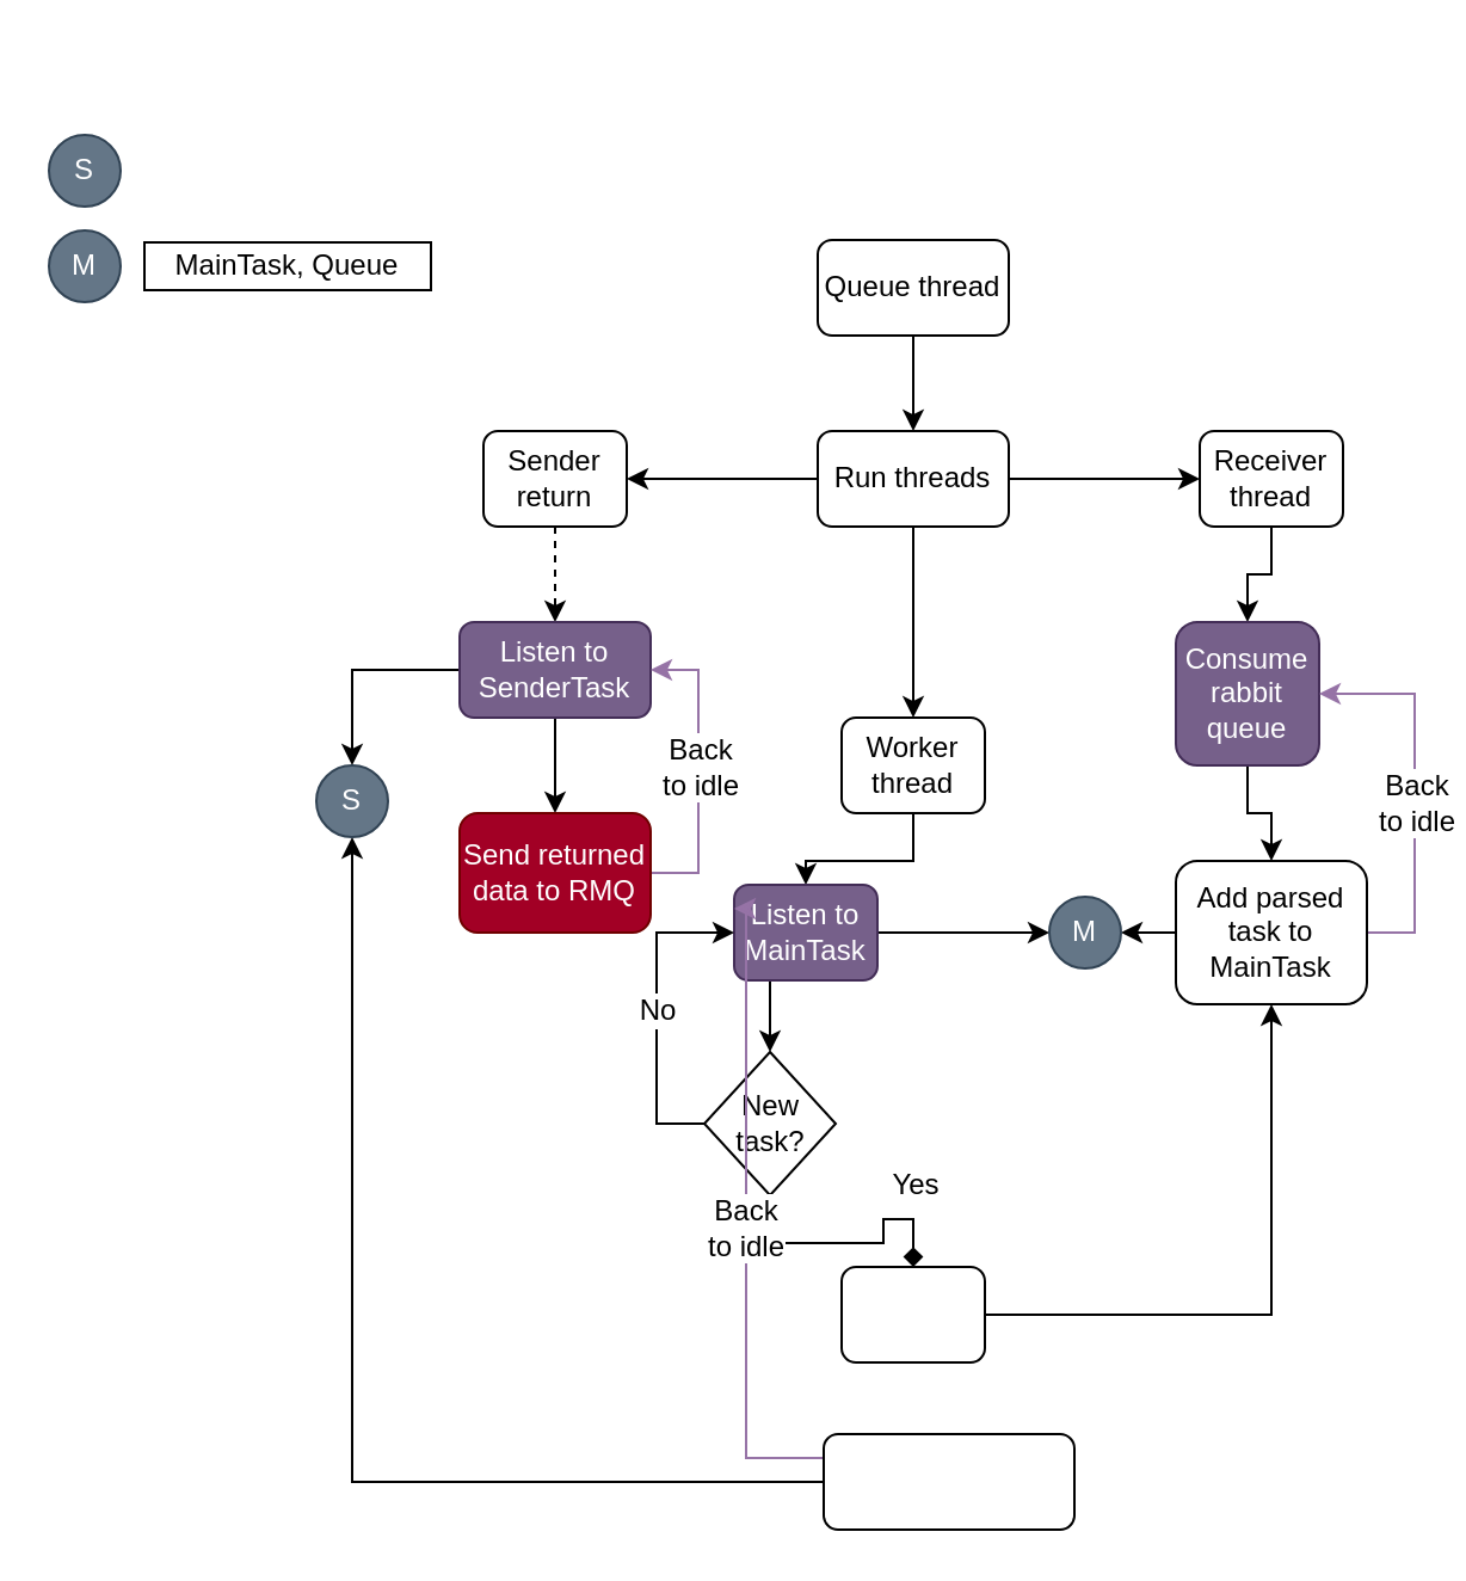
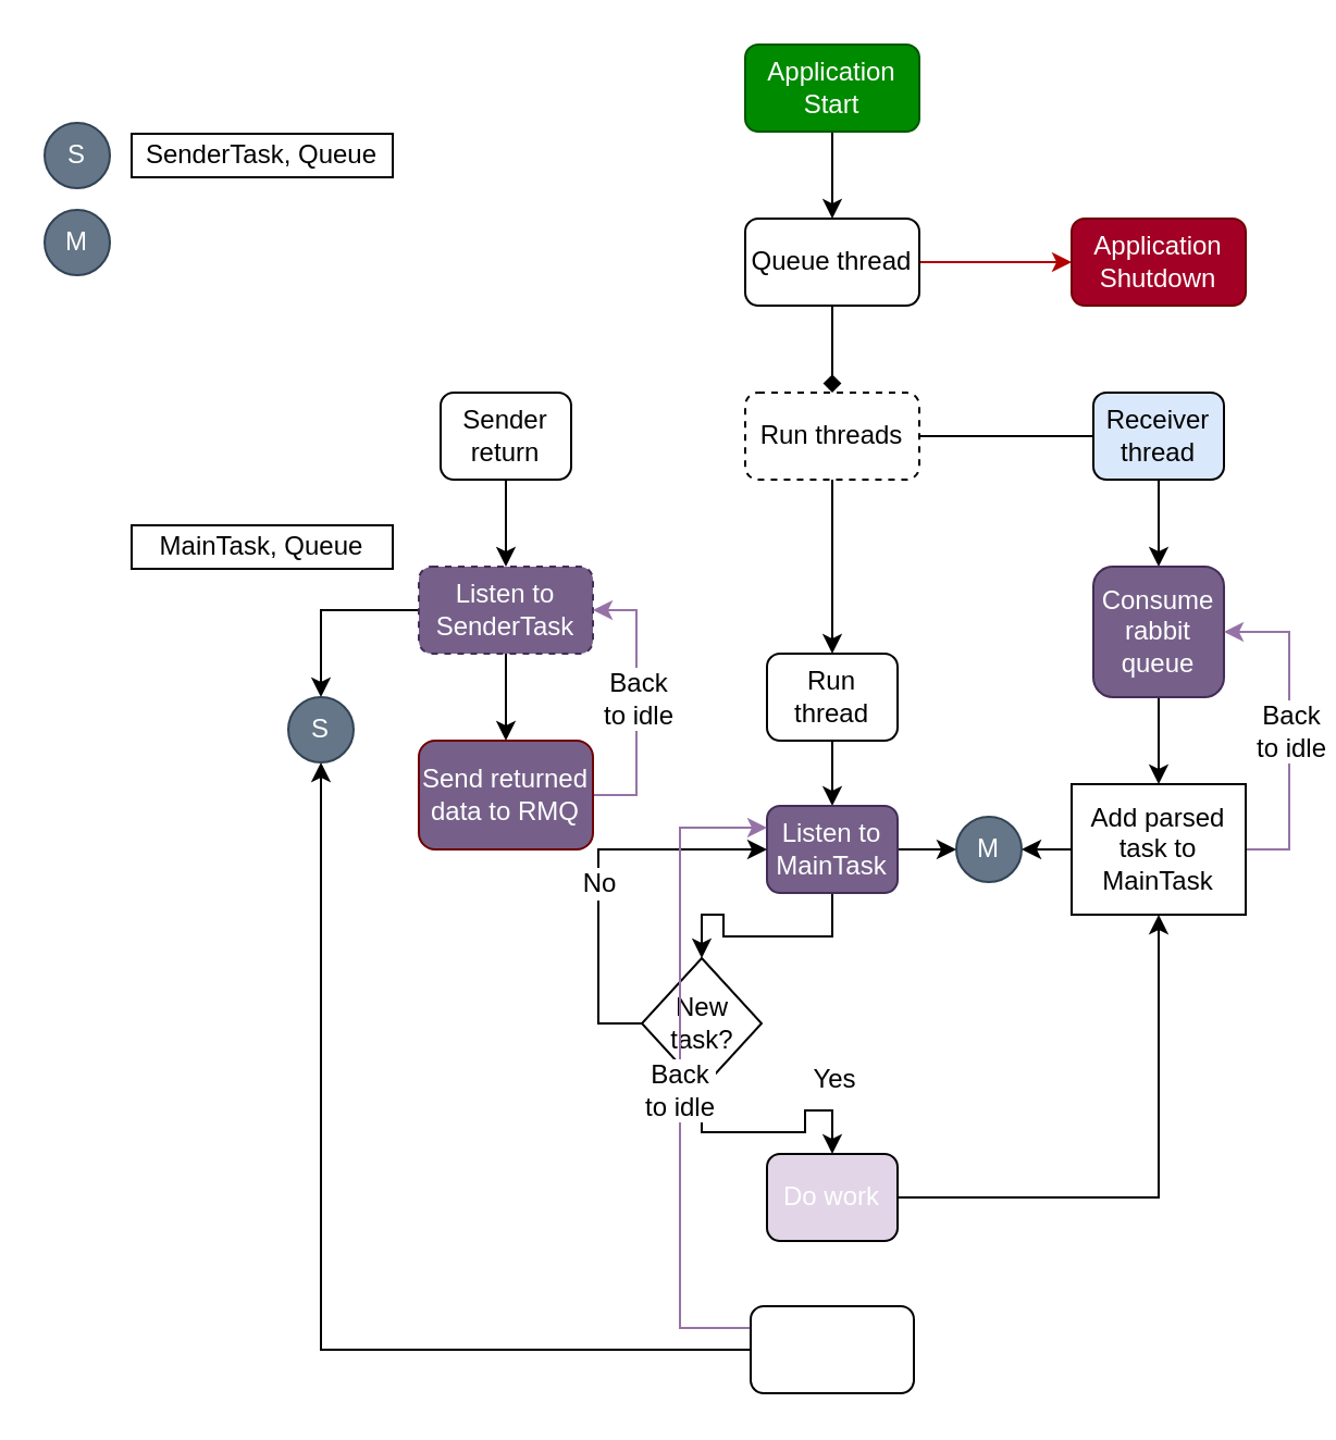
+ <mxCell id="7" value="Application Start" style="rounded=1;whiteSpace=wrap;html=1;fontSize=12;glass=0;strokeWidth=1;shadow=0;labelBackgroundColor=none;fillColor=#008a00;strokeColor=#005700;fontColor=#ffffff;" vertex="1" parent="1"><mxGeometry x="342" y="20" width="80" height="40" as="geometry" /></mxCell>
+ <mxCell id="48" value="SenderTask, Queue" style="rounded=0;whiteSpace=wrap;html=1;shadow=0;labelBackgroundColor=none;" vertex="1" parent="1"><mxGeometry x="60" y="61" width="120" height="20" as="geometry" /></mxCell>
+ <mxCell id="6" style="edgeStyle=orthogonalEdgeStyle;rounded=0;orthogonalLoop=1;jettySize=auto;html=1;exitX=0.5;exitY=1;exitDx=0;exitDy=0;entryX=0.5;entryY=0;entryDx=0;entryDy=0;fontColor=#000000;" edge="1" parent="1" source="7" target="3"><mxGeometry relative="1" as="geometry" /></mxCell>
- <mxCell id="49" value="MainTask, Queue" style="rounded=0;whiteSpace=wrap;html=1;shadow=0;labelBackgroundColor=none;" vertex="1" parent="1"><mxGeometry x="60" y="101" width="120" height="20" as="geometry" /></mxCell>
+ <mxCell id="49" value="MainTask, Queue" style="rounded=0;whiteSpace=wrap;html=1;shadow=0;labelBackgroundColor=none;" vertex="1" parent="1"><mxGeometry x="60" y="241" width="120" height="20" as="geometry" /></mxCell>
+ <mxCell id="2" value="" style="edgeStyle=orthogonalEdgeStyle;rounded=0;orthogonalLoop=1;jettySize=auto;html=1;fontColor=#FFFFFF;fillColor=#e51400;strokeColor=#B20000;" edge="1" parent="1" source="3" target="4"><mxGeometry relative="1" as="geometry" /></mxCell>
+ <mxCell id="4" value="Application Shutdown" style="rounded=1;whiteSpace=wrap;html=1;fontSize=12;glass=0;strokeWidth=1;shadow=0;fillColor=#a20025;strokeColor=#6F0000;fontColor=#ffffff;" vertex="1" parent="1"><mxGeometry x="492" y="100" width="80" height="40" as="geometry" /></mxCell>
- <mxCell id="5" value="" style="edgeStyle=orthogonalEdgeStyle;rounded=0;orthogonalLoop=1;jettySize=auto;html=1;exitX=0.5;exitY=1;exitDx=0;exitDy=0;" edge="1" parent="1" source="3" target="11"><mxGeometry relative="1" as="geometry" /></mxCell>
+ <mxCell id="5" value="" style="edgeStyle=orthogonalEdgeStyle;rounded=0;orthogonalLoop=1;jettySize=auto;html=1;exitX=0.5;exitY=1;exitDx=0;exitDy=0;endArrow=diamond;" edge="1" parent="1" source="3" target="11"><mxGeometry relative="1" as="geometry" /></mxCell>
- <mxCell id="10" value="" style="edgeStyle=orthogonalEdgeStyle;rounded=0;orthogonalLoop=1;jettySize=auto;html=1;" edge="1" parent="1" source="11" target="13"><mxGeometry relative="1" as="geometry" /></mxCell>
- <mxCell id="11" value="Run threads" style="rounded=1;whiteSpace=wrap;html=1;fontSize=12;glass=0;strokeWidth=1;shadow=0;" vertex="1" parent="1"><mxGeometry x="342" y="180" width="80" height="40" as="geometry" /></mxCell>
+ <mxCell id="11" value="Run threads" style="rounded=1;whiteSpace=wrap;html=1;fontSize=12;glass=0;strokeWidth=1;shadow=0;dashed=1;" vertex="1" parent="1"><mxGeometry x="342" y="180" width="80" height="40" as="geometry" /></mxCell>
- <mxCell id="8" value="" style="edgeStyle=orthogonalEdgeStyle;rounded=0;orthogonalLoop=1;jettySize=auto;html=1;" edge="1" parent="1" source="11" target="25"><mxGeometry relative="1" as="geometry" /></mxCell>
+ <mxCell id="8" value="" style="edgeStyle=orthogonalEdgeStyle;rounded=0;orthogonalLoop=1;jettySize=auto;html=1;endArrow=none;" edge="1" parent="1" source="11" target="25"><mxGeometry relative="1" as="geometry" /></mxCell>
- <mxCell id="25" value="Receiver thread" style="rounded=1;whiteSpace=wrap;html=1;fontSize=12;glass=0;strokeWidth=1;shadow=0;" vertex="1" parent="1"><mxGeometry x="502" y="180" width="60" height="40" as="geometry" /></mxCell>
+ <mxCell id="25" value="Receiver thread" style="rounded=1;whiteSpace=wrap;html=1;fontSize=12;glass=0;strokeWidth=1;shadow=0;fillColor=#dae8fc;" vertex="1" parent="1"><mxGeometry x="502" y="180" width="60" height="40" as="geometry" /></mxCell>
- <mxCell id="12" value="" style="edgeStyle=orthogonalEdgeStyle;rounded=0;orthogonalLoop=1;jettySize=auto;html=1;fontColor=#000000;dashed=1;" edge="1" parent="1" source="13" target="16"><mxGeometry relative="1" as="geometry" /></mxCell>
+ <mxCell id="12" value="" style="edgeStyle=orthogonalEdgeStyle;rounded=0;orthogonalLoop=1;jettySize=auto;html=1;fontColor=#000000;" edge="1" parent="1" source="13" target="16"><mxGeometry relative="1" as="geometry" /></mxCell>
- <mxCell id="16" value="Listen to SenderTask" style="rounded=1;whiteSpace=wrap;html=1;fontSize=12;glass=0;strokeWidth=1;shadow=0;fillColor=#76608a;strokeColor=#432D57;fontColor=#ffffff;" vertex="1" parent="1"><mxGeometry x="192" y="260" width="80" height="40" as="geometry" /></mxCell>
+ <mxCell id="16" value="Listen to SenderTask" style="rounded=1;whiteSpace=wrap;html=1;fontSize=12;glass=0;strokeWidth=1;shadow=0;fillColor=#76608a;strokeColor=#432D57;fontColor=#ffffff;dashed=1;" vertex="1" parent="1"><mxGeometry x="192" y="260" width="80" height="40" as="geometry" /></mxCell>
- <mxCell id="27" value="Consume rabbit queue" style="rounded=1;whiteSpace=wrap;html=1;fontSize=12;glass=0;strokeWidth=1;shadow=0;fillColor=#76608a;strokeColor=#432D57;fontColor=#ffffff;" vertex="1" parent="1"><mxGeometry x="492" y="260" width="60" height="60" as="geometry" /></mxCell>
+ <mxCell id="27" value="Consume rabbit queue" style="rounded=1;whiteSpace=wrap;html=1;fontSize=12;glass=0;strokeWidth=1;shadow=0;fillColor=#76608a;strokeColor=#432D57;fontColor=#ffffff;" vertex="1" parent="1"><mxGeometry x="502" y="260" width="60" height="60" as="geometry" /></mxCell>
- <mxCell id="20" value="Worker thread" style="rounded=1;whiteSpace=wrap;html=1;fontSize=12;glass=0;strokeWidth=1;shadow=0;" vertex="1" parent="1"><mxGeometry x="352" y="300" width="60" height="40" as="geometry" /></mxCell>
+ <mxCell id="20" value="Run thread" style="rounded=1;whiteSpace=wrap;html=1;fontSize=12;glass=0;strokeWidth=1;shadow=0;" vertex="1" parent="1"><mxGeometry x="352" y="300" width="60" height="40" as="geometry" /></mxCell>
- <mxCell id="18" value="Send returned data to RMQ" style="rounded=1;whiteSpace=wrap;html=1;fontSize=12;glass=0;strokeWidth=1;shadow=0;fillColor=#a20025;strokeColor=#6F0000;fontColor=#ffffff;" vertex="1" parent="1"><mxGeometry x="192" y="340" width="80" height="50" as="geometry" /></mxCell>
+ <mxCell id="18" value="Send returned data to RMQ" style="rounded=1;whiteSpace=wrap;html=1;fontSize=12;glass=0;strokeWidth=1;shadow=0;fillColor=#76608a;strokeColor=#6F0000;fontColor=#ffffff;" vertex="1" parent="1"><mxGeometry x="192" y="340" width="80" height="50" as="geometry" /></mxCell>
- <mxCell id="23" value="Listen to MainTask" style="rounded=1;whiteSpace=wrap;html=1;fontSize=12;glass=0;strokeWidth=1;shadow=0;fillColor=#76608a;strokeColor=#432D57;fontColor=#ffffff;" vertex="1" parent="1"><mxGeometry x="307" y="370" width="60" height="40" as="geometry" /></mxCell>
+ <mxCell id="23" value="Listen to MainTask" style="rounded=1;whiteSpace=wrap;html=1;fontSize=12;glass=0;strokeWidth=1;shadow=0;fillColor=#76608a;strokeColor=#432D57;fontColor=#ffffff;" vertex="1" parent="1"><mxGeometry x="352" y="370" width="60" height="40" as="geometry" /></mxCell>
- <mxCell id="30" value="Add parsed task to MainTask" style="rounded=1;whiteSpace=wrap;html=1;fontSize=12;glass=0;strokeWidth=1;shadow=0;" vertex="1" parent="1"><mxGeometry x="492" y="360" width="80" height="60" as="geometry" /></mxCell>
+ <mxCell id="30" value="Add parsed task to MainTask" style="whiteSpace=wrap;html=1;fontSize=12;glass=0;strokeWidth=1;shadow=0;rounded=0;" vertex="1" parent="1"><mxGeometry x="492" y="360" width="80" height="60" as="geometry" /></mxCell>
- <mxCell id="34" style="edgeStyle=orthogonalEdgeStyle;rounded=0;orthogonalLoop=1;jettySize=auto;html=1;exitX=0.5;exitY=1;exitDx=0;exitDy=0;entryX=0.5;entryY=0;entryDx=0;entryDy=0;fontColor=#FFFFFF;endArrow=diamond;" edge="1" parent="1" source="36" target="38"><mxGeometry relative="1" as="geometry" /></mxCell>
+ <mxCell id="34" style="edgeStyle=orthogonalEdgeStyle;rounded=0;orthogonalLoop=1;jettySize=auto;html=1;exitX=0.5;exitY=1;exitDx=0;exitDy=0;entryX=0.5;entryY=0;entryDx=0;entryDy=0;fontColor=#FFFFFF;" edge="1" parent="1" source="36" target="38"><mxGeometry relative="1" as="geometry" /></mxCell>
- <mxCell id="38" value="Do work" style="rounded=1;whiteSpace=wrap;html=1;shadow=0;labelBackgroundColor=none;fontColor=#FFFFFF;" vertex="1" parent="1"><mxGeometry x="352" y="530" width="60" height="40" as="geometry" /></mxCell>
+ <mxCell id="38" value="Do work" style="rounded=1;whiteSpace=wrap;html=1;shadow=0;labelBackgroundColor=none;fontColor=#FFFFFF;fillColor=#e1d5e7;" vertex="1" parent="1"><mxGeometry x="352" y="530" width="60" height="40" as="geometry" /></mxCell>
- <mxCell id="42" value="Add return to SenderTask" style="rounded=1;whiteSpace=wrap;html=1;shadow=0;labelBackgroundColor=none;fontColor=#FFFFFF;" vertex="1" parent="1"><mxGeometry x="344.5" y="600" width="105" height="40" as="geometry" /></mxCell>
+ <mxCell id="42" value="Add return to SenderTask" style="rounded=1;whiteSpace=wrap;html=1;shadow=0;labelBackgroundColor=none;fontColor=#FFFFFF;" vertex="1" parent="1"><mxGeometry x="344.5" y="600" width="75" height="40" as="geometry" /></mxCell>
